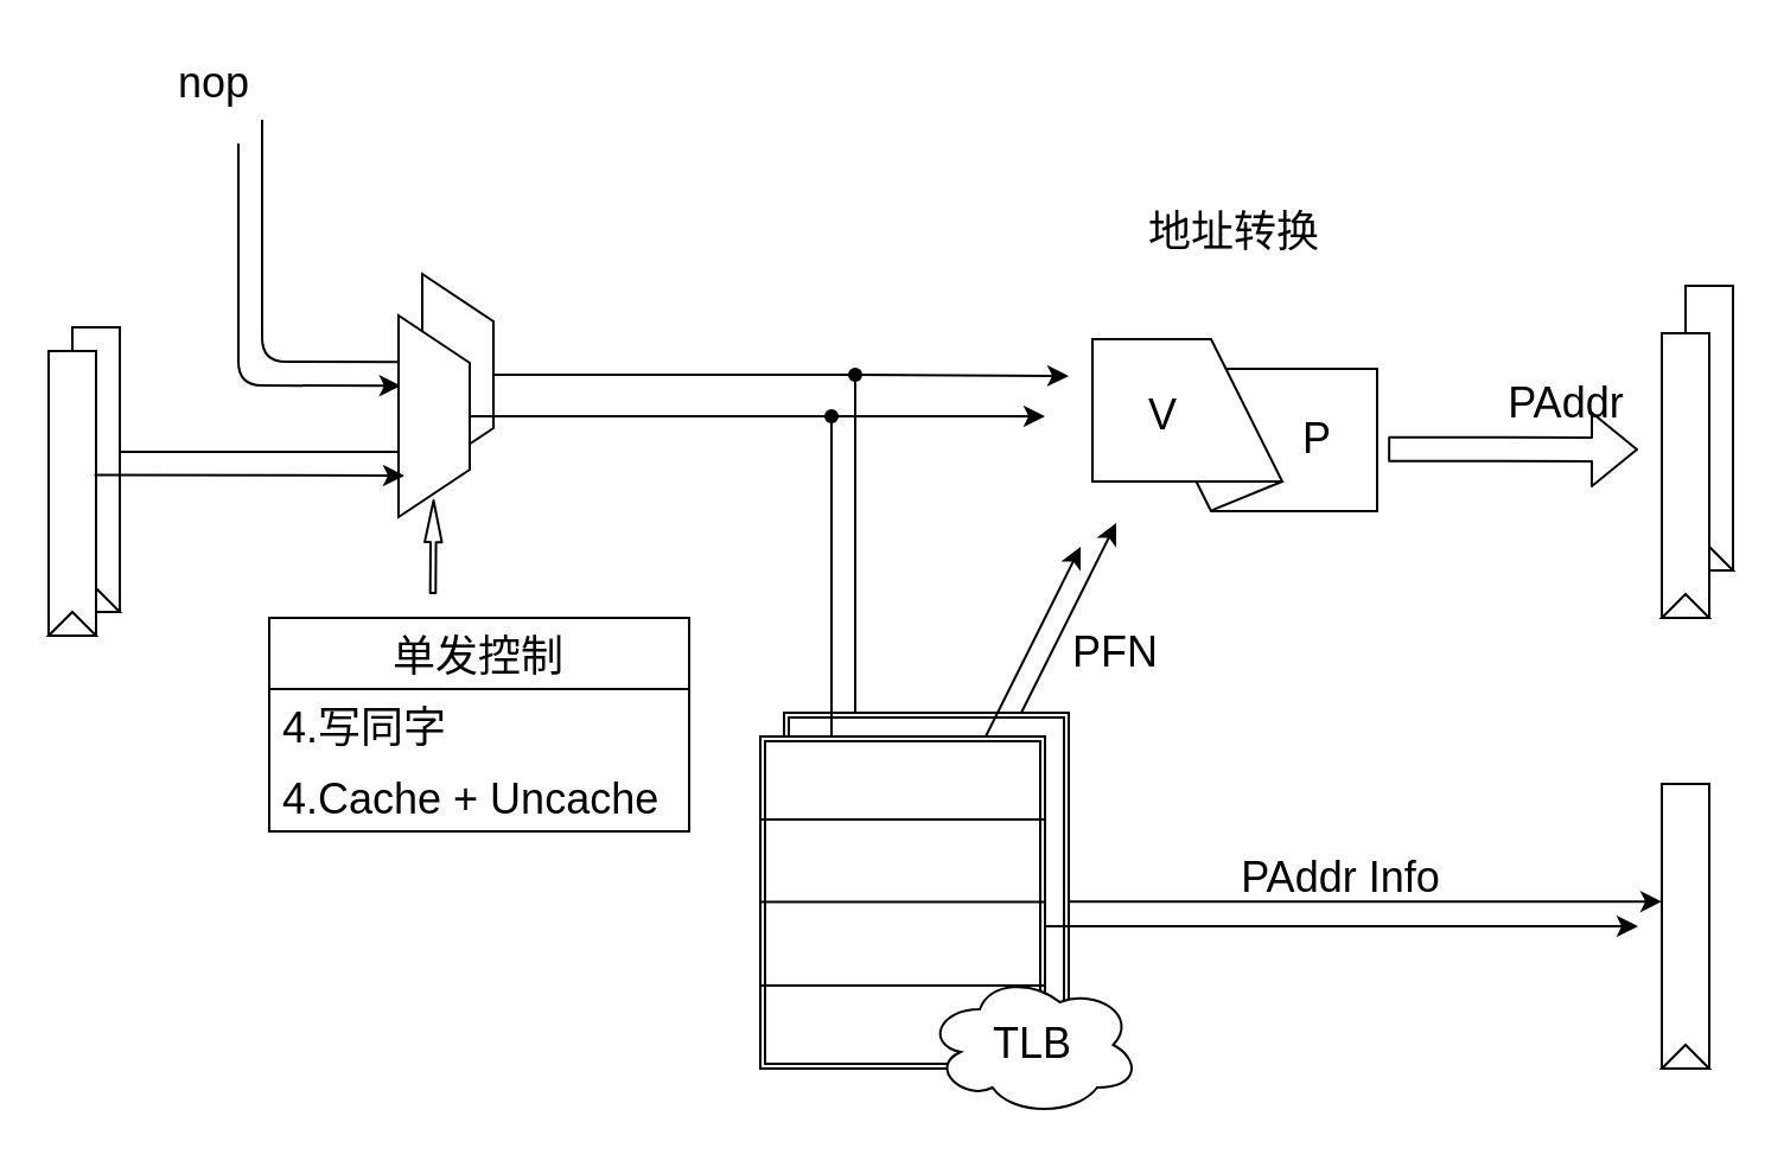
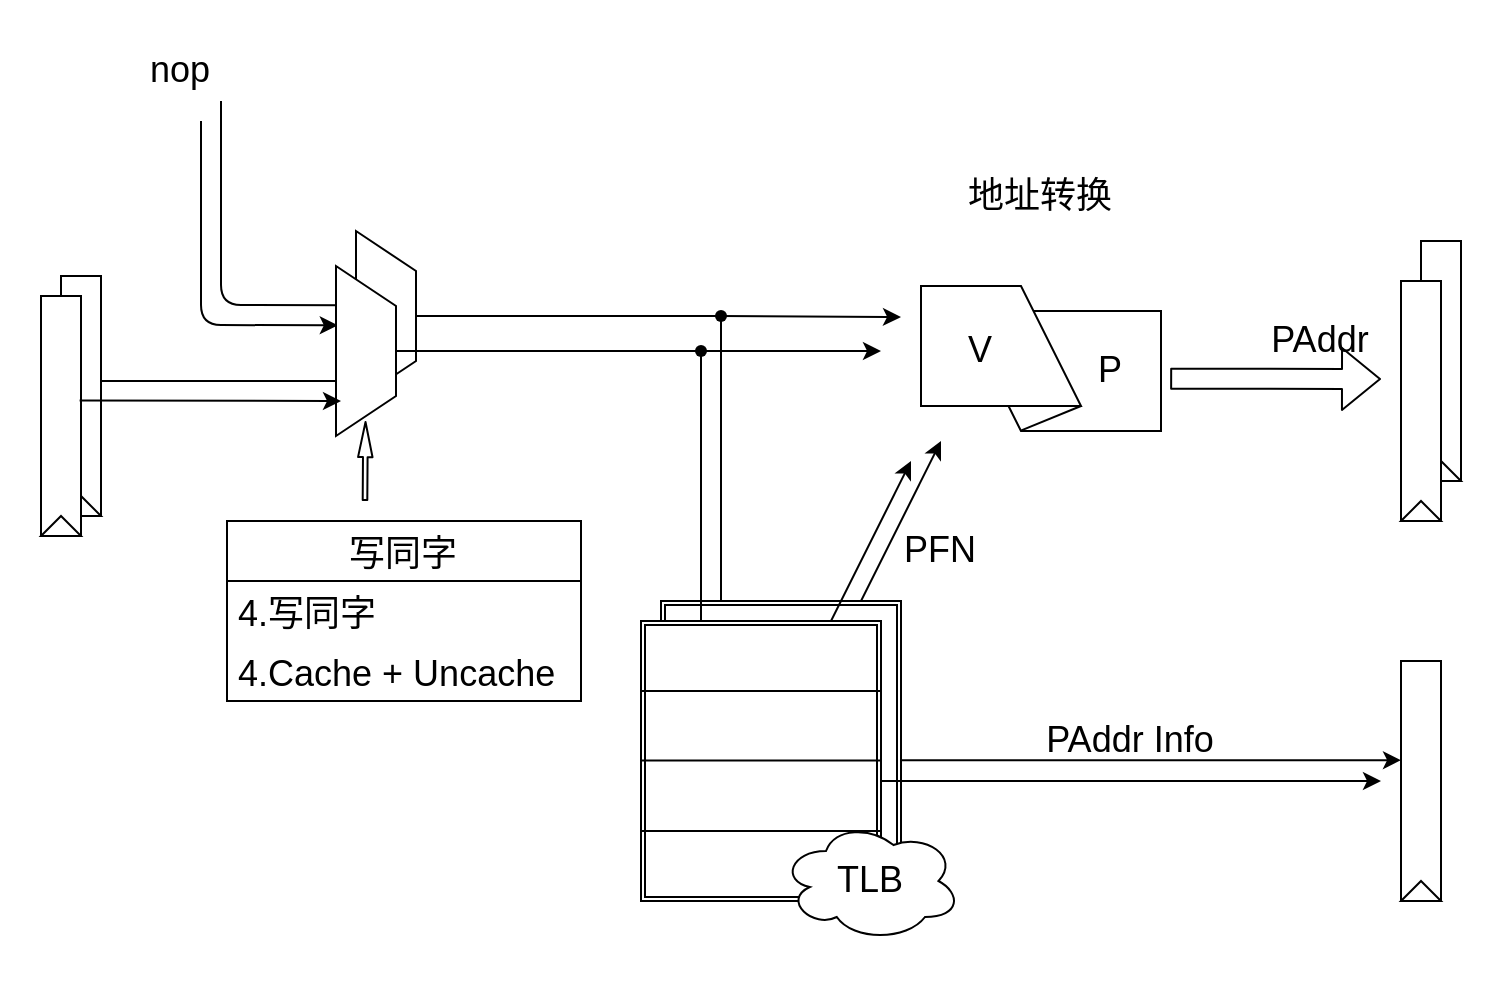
- <mxCell id="22" value="单发控制" style="swimlane;fontStyle=0;childLayout=stackLayout;horizontal=1;startSize=30;horizontalStack=0;resizeParent=1;resizeParentMax=0;resizeLast=0;collapsible=1;marginBottom=0;fontSize=18;" vertex="1" parent="1"><mxGeometry x="113" y="260" width="177" height="90" as="geometry" /></mxCell>
+ <mxCell id="22" value="写同字" style="swimlane;fontStyle=0;childLayout=stackLayout;horizontal=1;startSize=30;horizontalStack=0;resizeParent=1;resizeParentMax=0;resizeLast=0;collapsible=1;marginBottom=0;fontSize=18;" vertex="1" parent="1"><mxGeometry x="113" y="260" width="177" height="90" as="geometry" /></mxCell>
